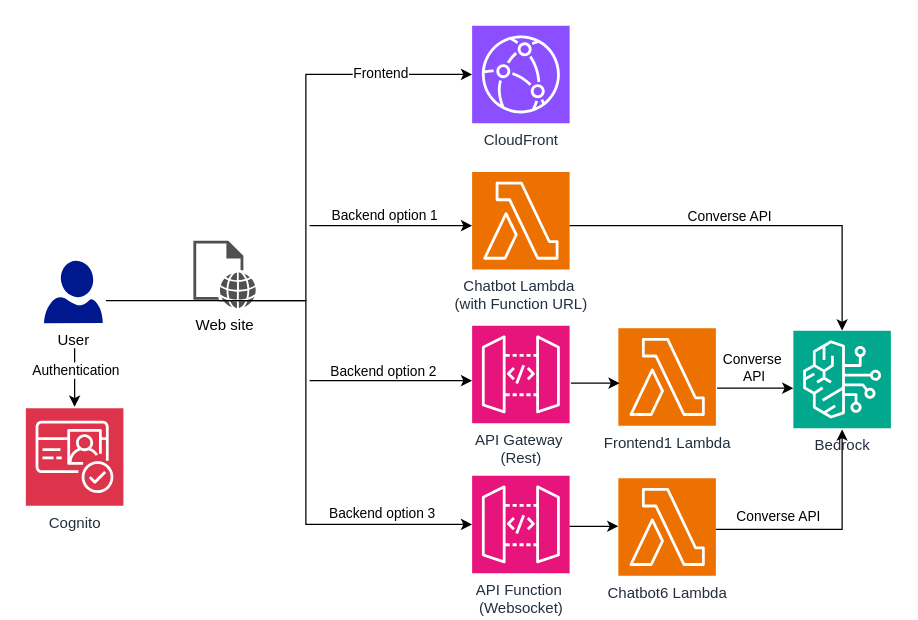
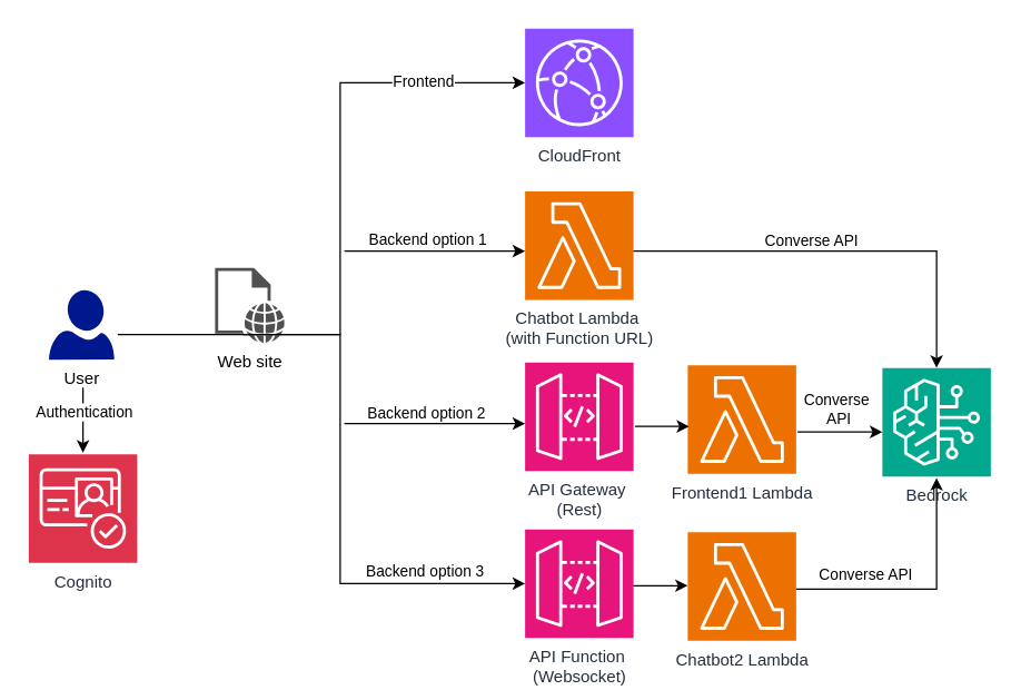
- <mxCell id="7" value="Chatbot6 Lambda" style="sketch=0;points=[[0,0,0],[0.25,0,0],[0.5,0,0],[0.75,0,0],[1,0,0],[0,1,0],[0.25,1,0],[0.5,1,0],[0.75,1,0],[1,1,0],[0,0.25,0],[0,0.5,0],[0,0.75,0],[1,0.25,0],[1,0.5,0],[1,0.75,0]];outlineConnect=0;fontColor=#232F3E;fillColor=#ED7100;strokeColor=#ffffff;dashed=0;verticalLabelPosition=bottom;verticalAlign=top;align=center;html=1;fontSize=12;fontStyle=0;aspect=fixed;shape=mxgraph.aws4.resourceIcon;resIcon=mxgraph.aws4.lambda;" vertex="1" parent="1"><mxGeometry x="494" y="382" width="78" height="78" as="geometry" /></mxCell>
+ <mxCell id="7" value="Chatbot2 Lambda" style="sketch=0;points=[[0,0,0],[0.25,0,0],[0.5,0,0],[0.75,0,0],[1,0,0],[0,1,0],[0.25,1,0],[0.5,1,0],[0.75,1,0],[1,1,0],[0,0.25,0],[0,0.5,0],[0,0.75,0],[1,0.25,0],[1,0.5,0],[1,0.75,0]];outlineConnect=0;fontColor=#232F3E;fillColor=#ED7100;strokeColor=#ffffff;dashed=0;verticalLabelPosition=bottom;verticalAlign=top;align=center;html=1;fontSize=12;fontStyle=0;aspect=fixed;shape=mxgraph.aws4.resourceIcon;resIcon=mxgraph.aws4.lambda;" vertex="1" parent="1"><mxGeometry x="494" y="382" width="78" height="78" as="geometry" /></mxCell>
